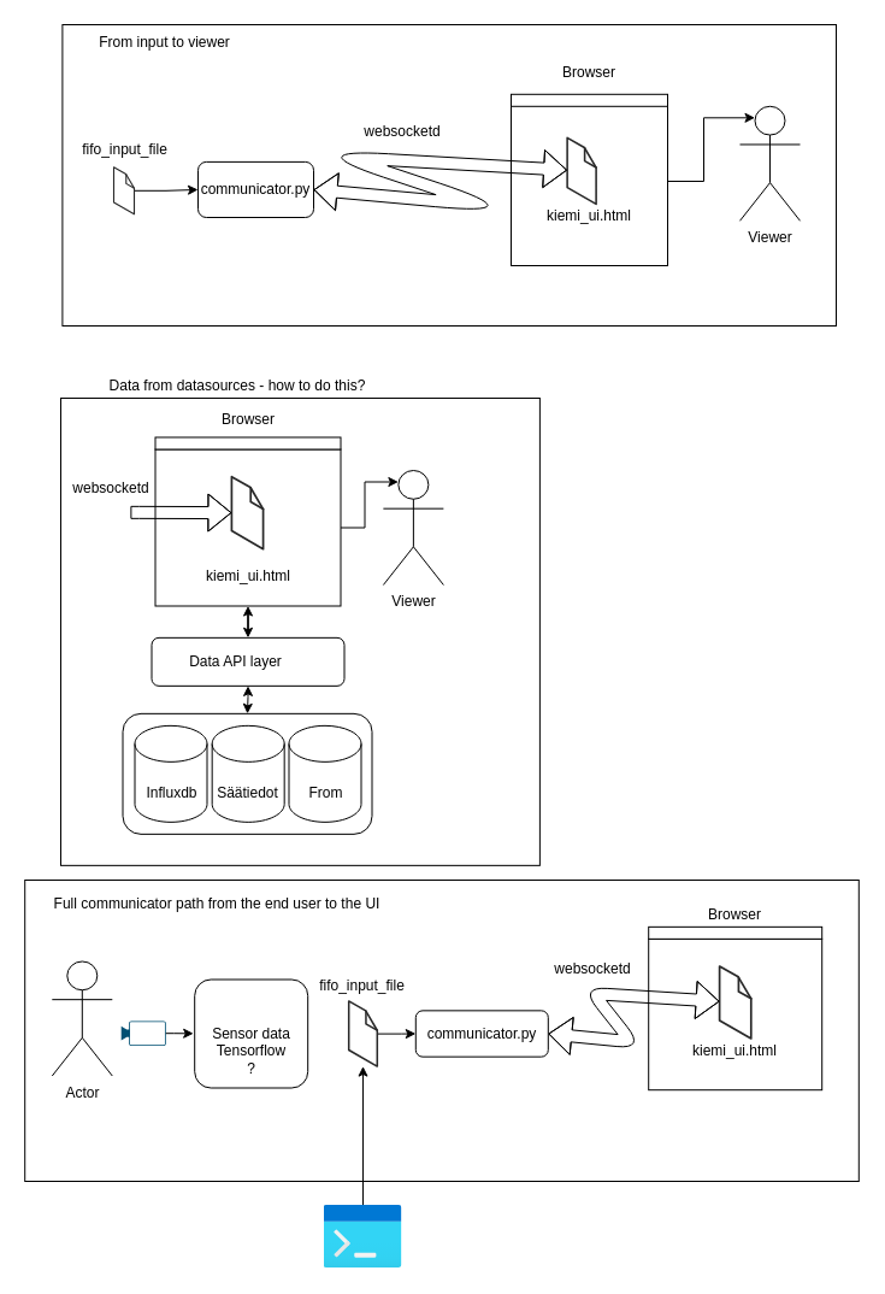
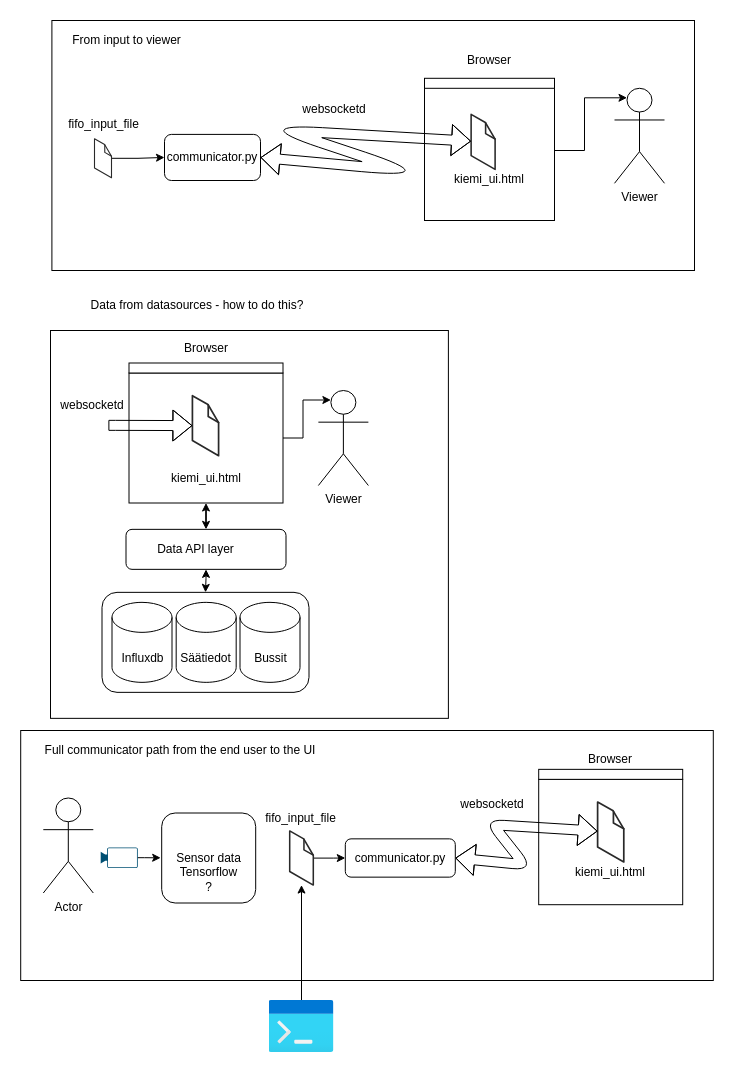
- <mxCell id="57" value="From input to viewer" style="text;html=1;strokeColor=none;fillColor=none;align=center;verticalAlign=middle;whiteSpace=wrap;rounded=0;" parent="1" vertex="1"><mxGeometry x="67.5" y="25" width="136.5" height="20" as="geometry" /></mxCell>
+ <mxCell id="57" value="From input to viewer" style="text;html=1;strokeColor=none;fillColor=none;align=center;verticalAlign=middle;whiteSpace=wrap;rounded=0;" parent="1" vertex="1"><mxGeometry x="57.5" y="30" width="136.5" height="20" as="geometry" /></mxCell>
- <mxCell id="58" value="Data from datasources - how to do this?" style="text;html=1;strokeColor=none;fillColor=none;align=center;verticalAlign=middle;whiteSpace=wrap;rounded=0;" parent="1" vertex="1"><mxGeometry x="50" y="310" width="294" height="20" as="geometry" /></mxCell>
+ <mxCell id="58" value="Data from datasources - how to do this?" style="text;html=1;strokeColor=none;fillColor=none;align=center;verticalAlign=middle;whiteSpace=wrap;rounded=0;" parent="1" vertex="1"><mxGeometry x="50" y="295" width="294" height="20" as="geometry" /></mxCell>
- <mxCell id="54" value="From" style="text;html=1;align=center;verticalAlign=middle;resizable=0;points=[];autosize=1;" parent="35" vertex="1"><mxGeometry x="194.5" y="317.85" width="50" height="20" as="geometry" /></mxCell>
+ <mxCell id="54" value="Bussit" style="text;html=1;align=center;verticalAlign=middle;resizable=0;points=[];autosize=1;" parent="35" vertex="1"><mxGeometry x="194.5" y="317.85" width="50" height="20" as="geometry" /></mxCell>
